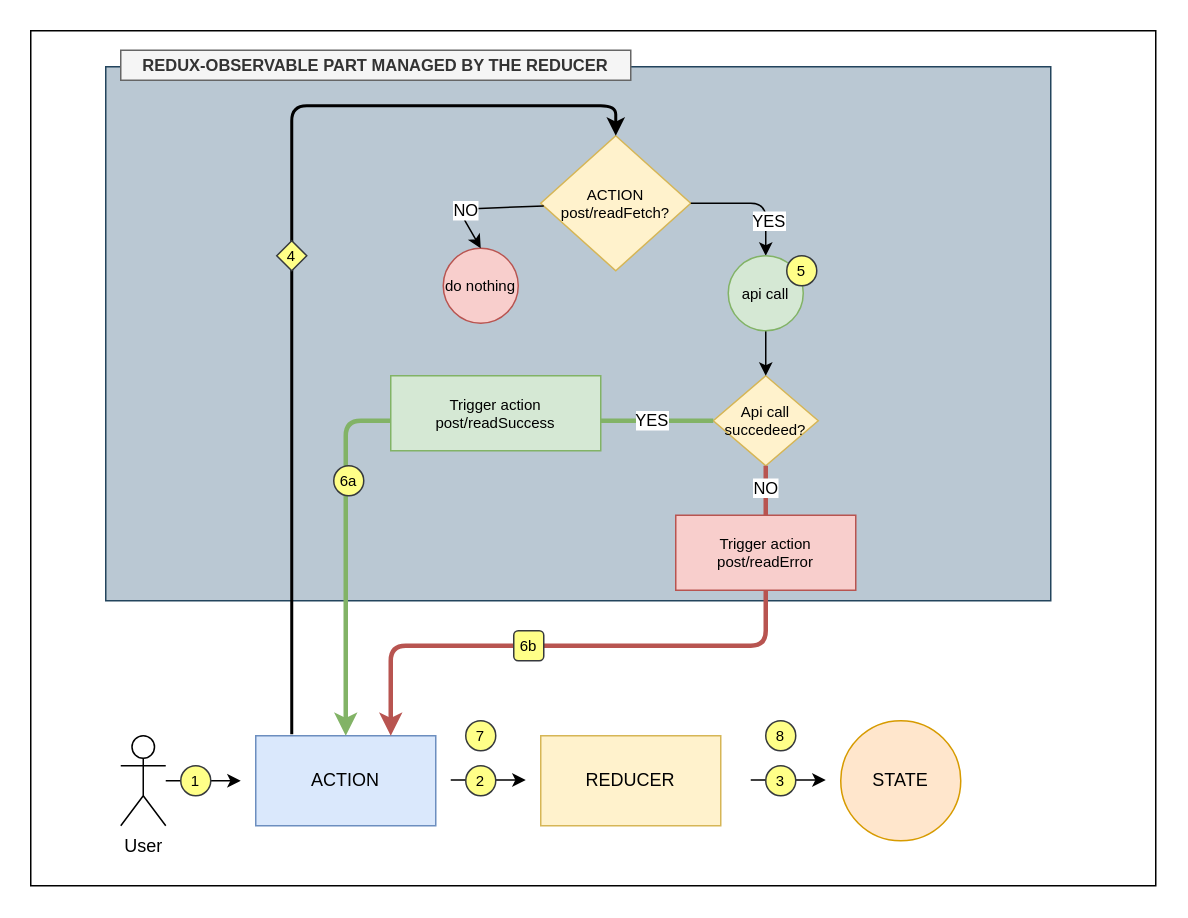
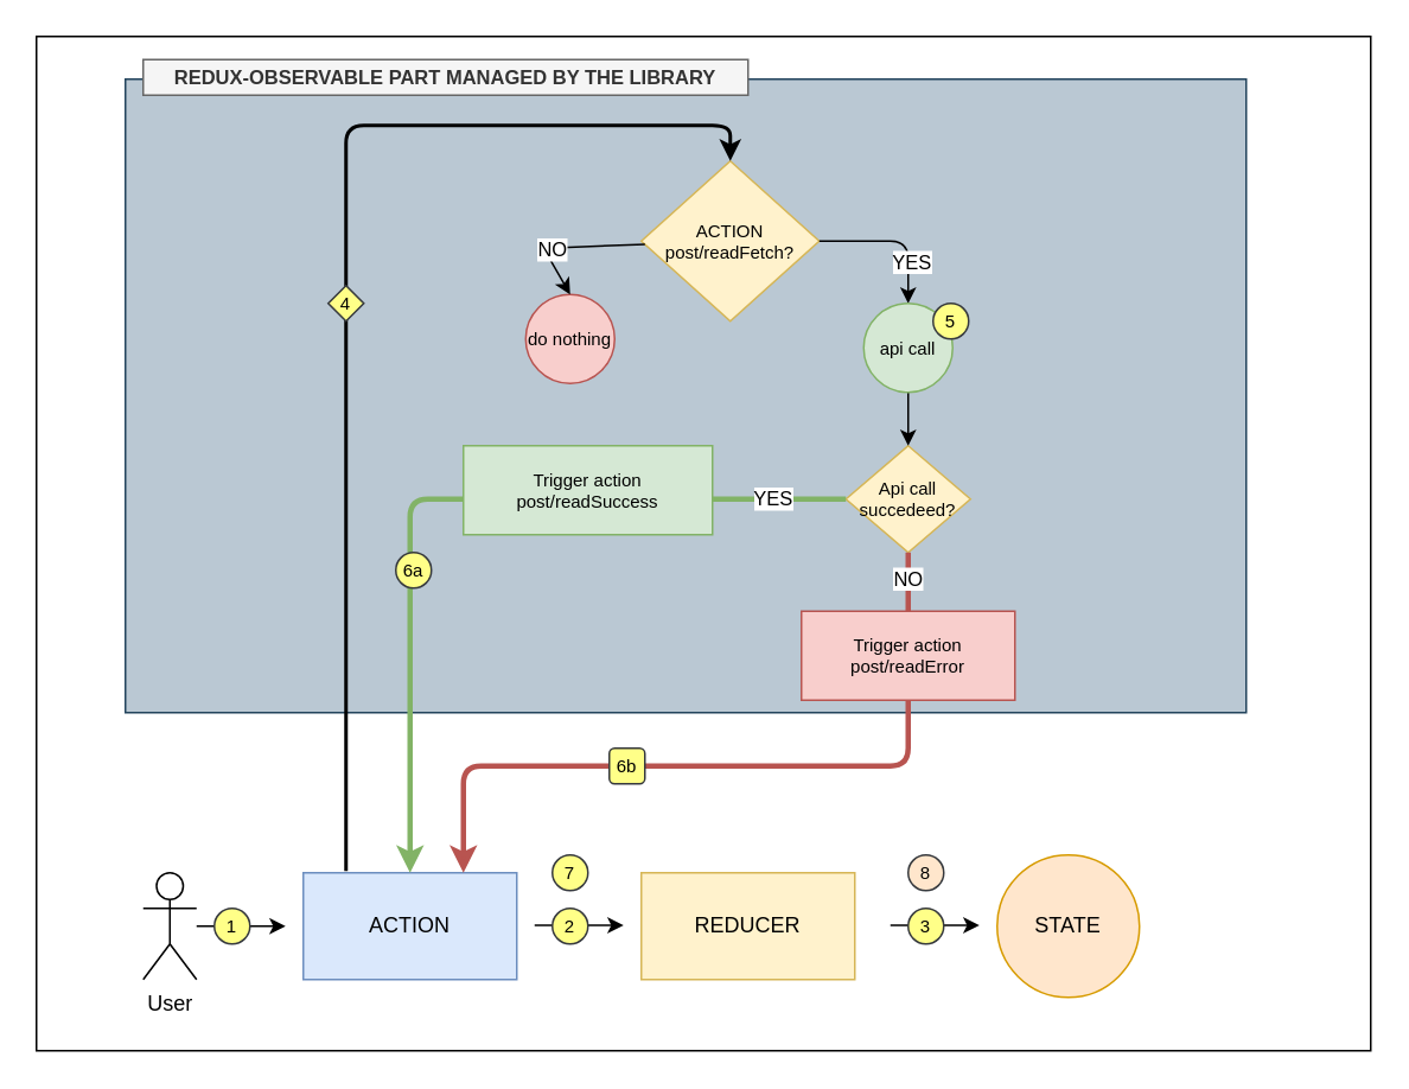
- <mxCell id="24" value="&lt;b&gt;&lt;font style=&quot;font-size: 11px&quot;&gt;REDUX-OBSERVABLE PART MANAGED BY THE REDUCER&lt;/font&gt;&lt;/b&gt;" style="text;html=1;align=center;verticalAlign=middle;whiteSpace=wrap;rounded=0;fontSize=10;fillColor=#f5f5f5;strokeColor=#666666;fontColor=#333333;" vertex="1" parent="1"><mxGeometry x="80" y="33" width="340" height="20" as="geometry" /></mxCell>
+ <mxCell id="24" value="&lt;b&gt;&lt;font style=&quot;font-size: 11px&quot;&gt;REDUX-OBSERVABLE PART MANAGED BY THE LIBRARY&lt;/font&gt;&lt;/b&gt;" style="text;html=1;align=center;verticalAlign=middle;whiteSpace=wrap;rounded=0;fontSize=10;fillColor=#f5f5f5;strokeColor=#666666;fontColor=#333333;" vertex="1" parent="1"><mxGeometry x="80" y="33" width="340" height="20" as="geometry" /></mxCell>
- <mxCell id="36" value="8" style="ellipse;whiteSpace=wrap;html=1;aspect=fixed;fontSize=10;fillColor=#ffff88;strokeColor=#36393d;" vertex="1" parent="1"><mxGeometry x="510" y="480" width="20" height="20" as="geometry" /></mxCell>
+ <mxCell id="36" value="8" style="ellipse;whiteSpace=wrap;html=1;aspect=fixed;fontSize=10;fillColor=#ffe6cc;strokeColor=#36393d;" vertex="1" parent="1"><mxGeometry x="510" y="480" width="20" height="20" as="geometry" /></mxCell>
